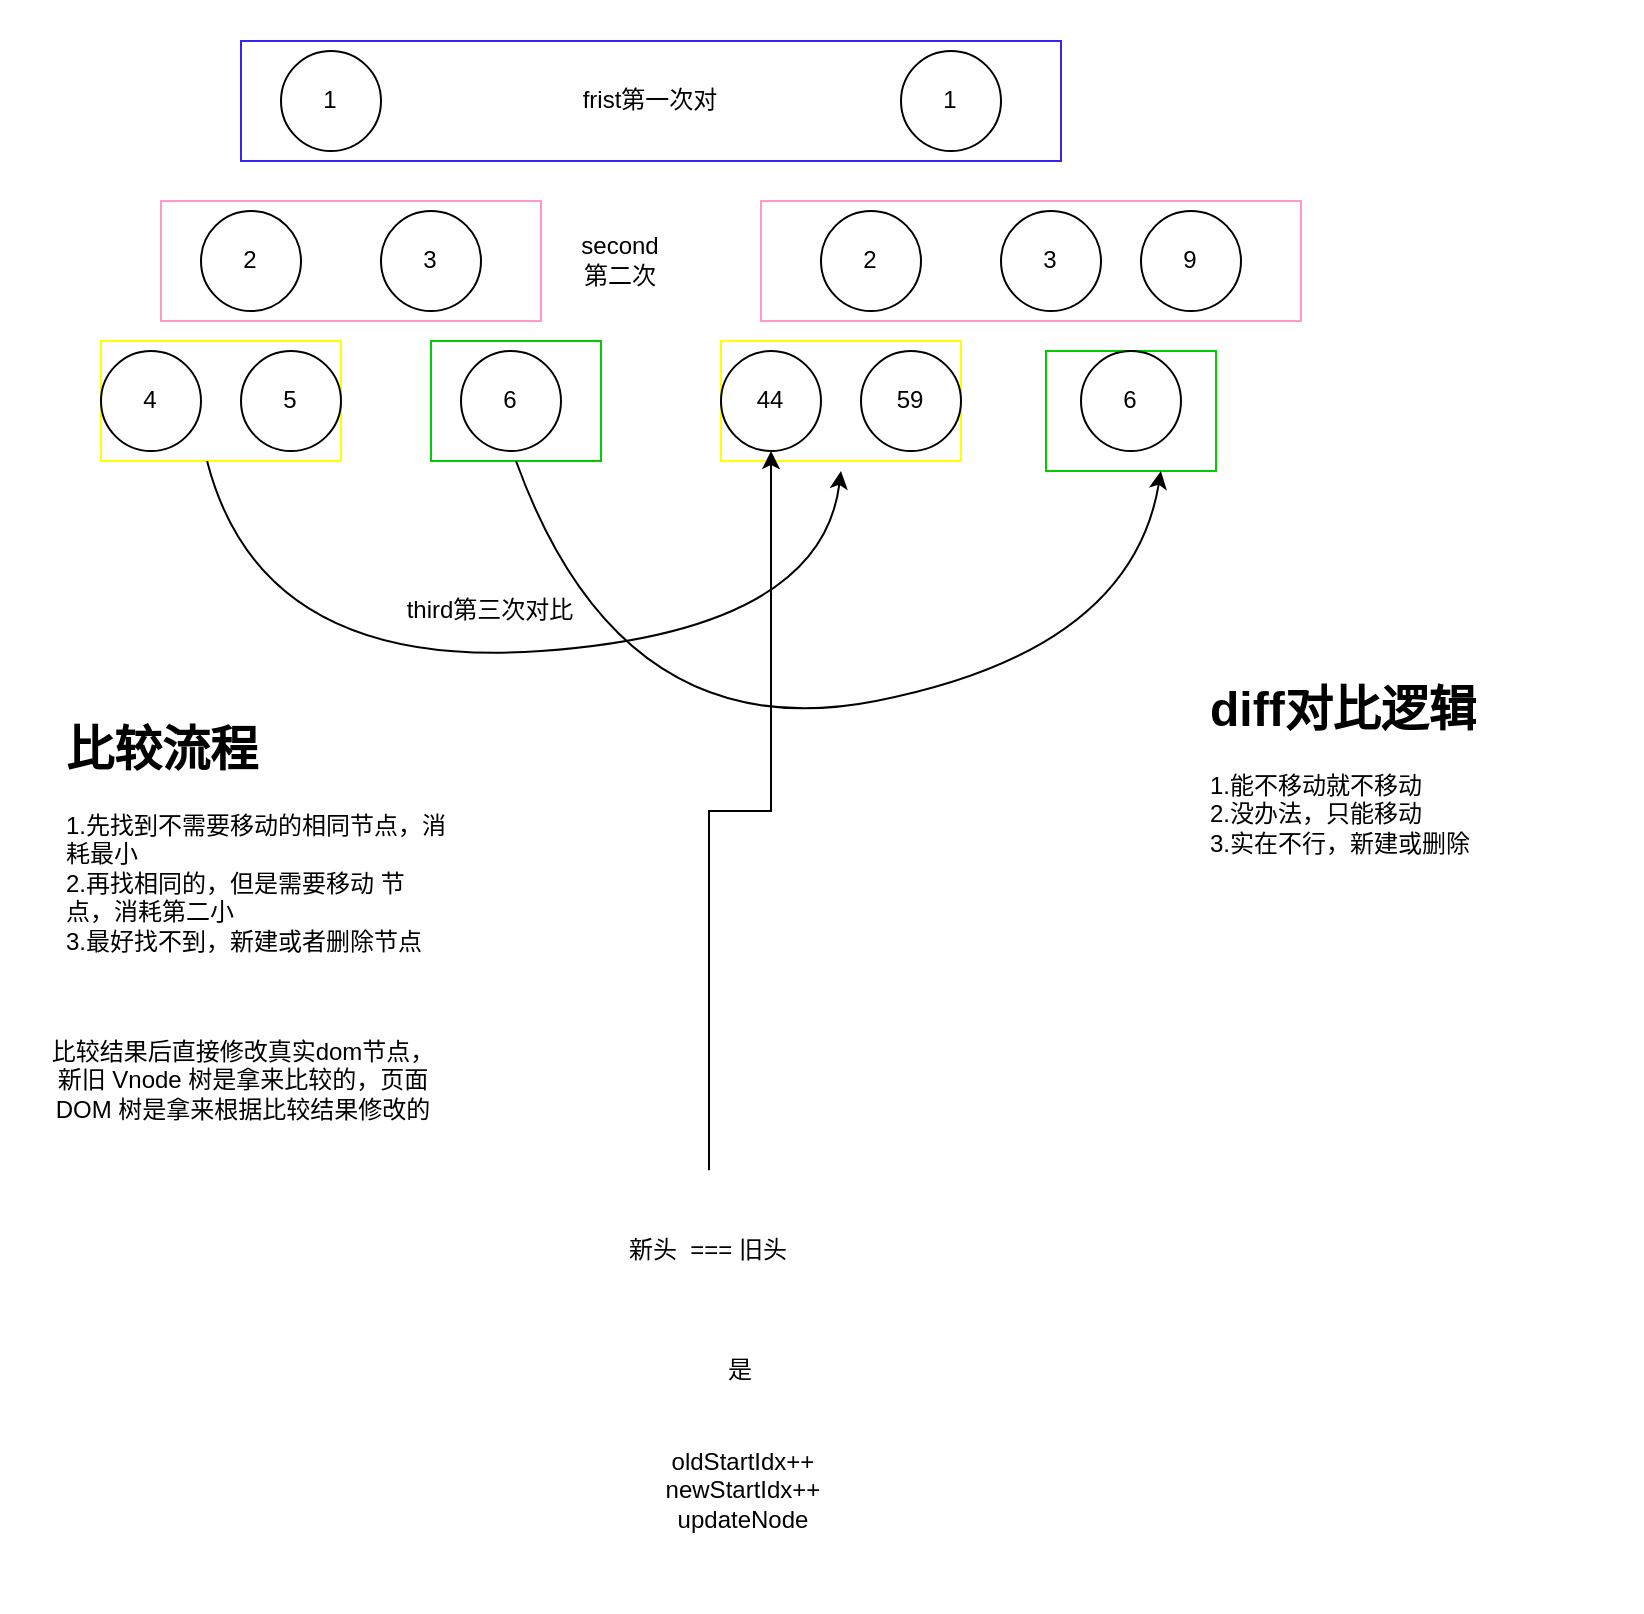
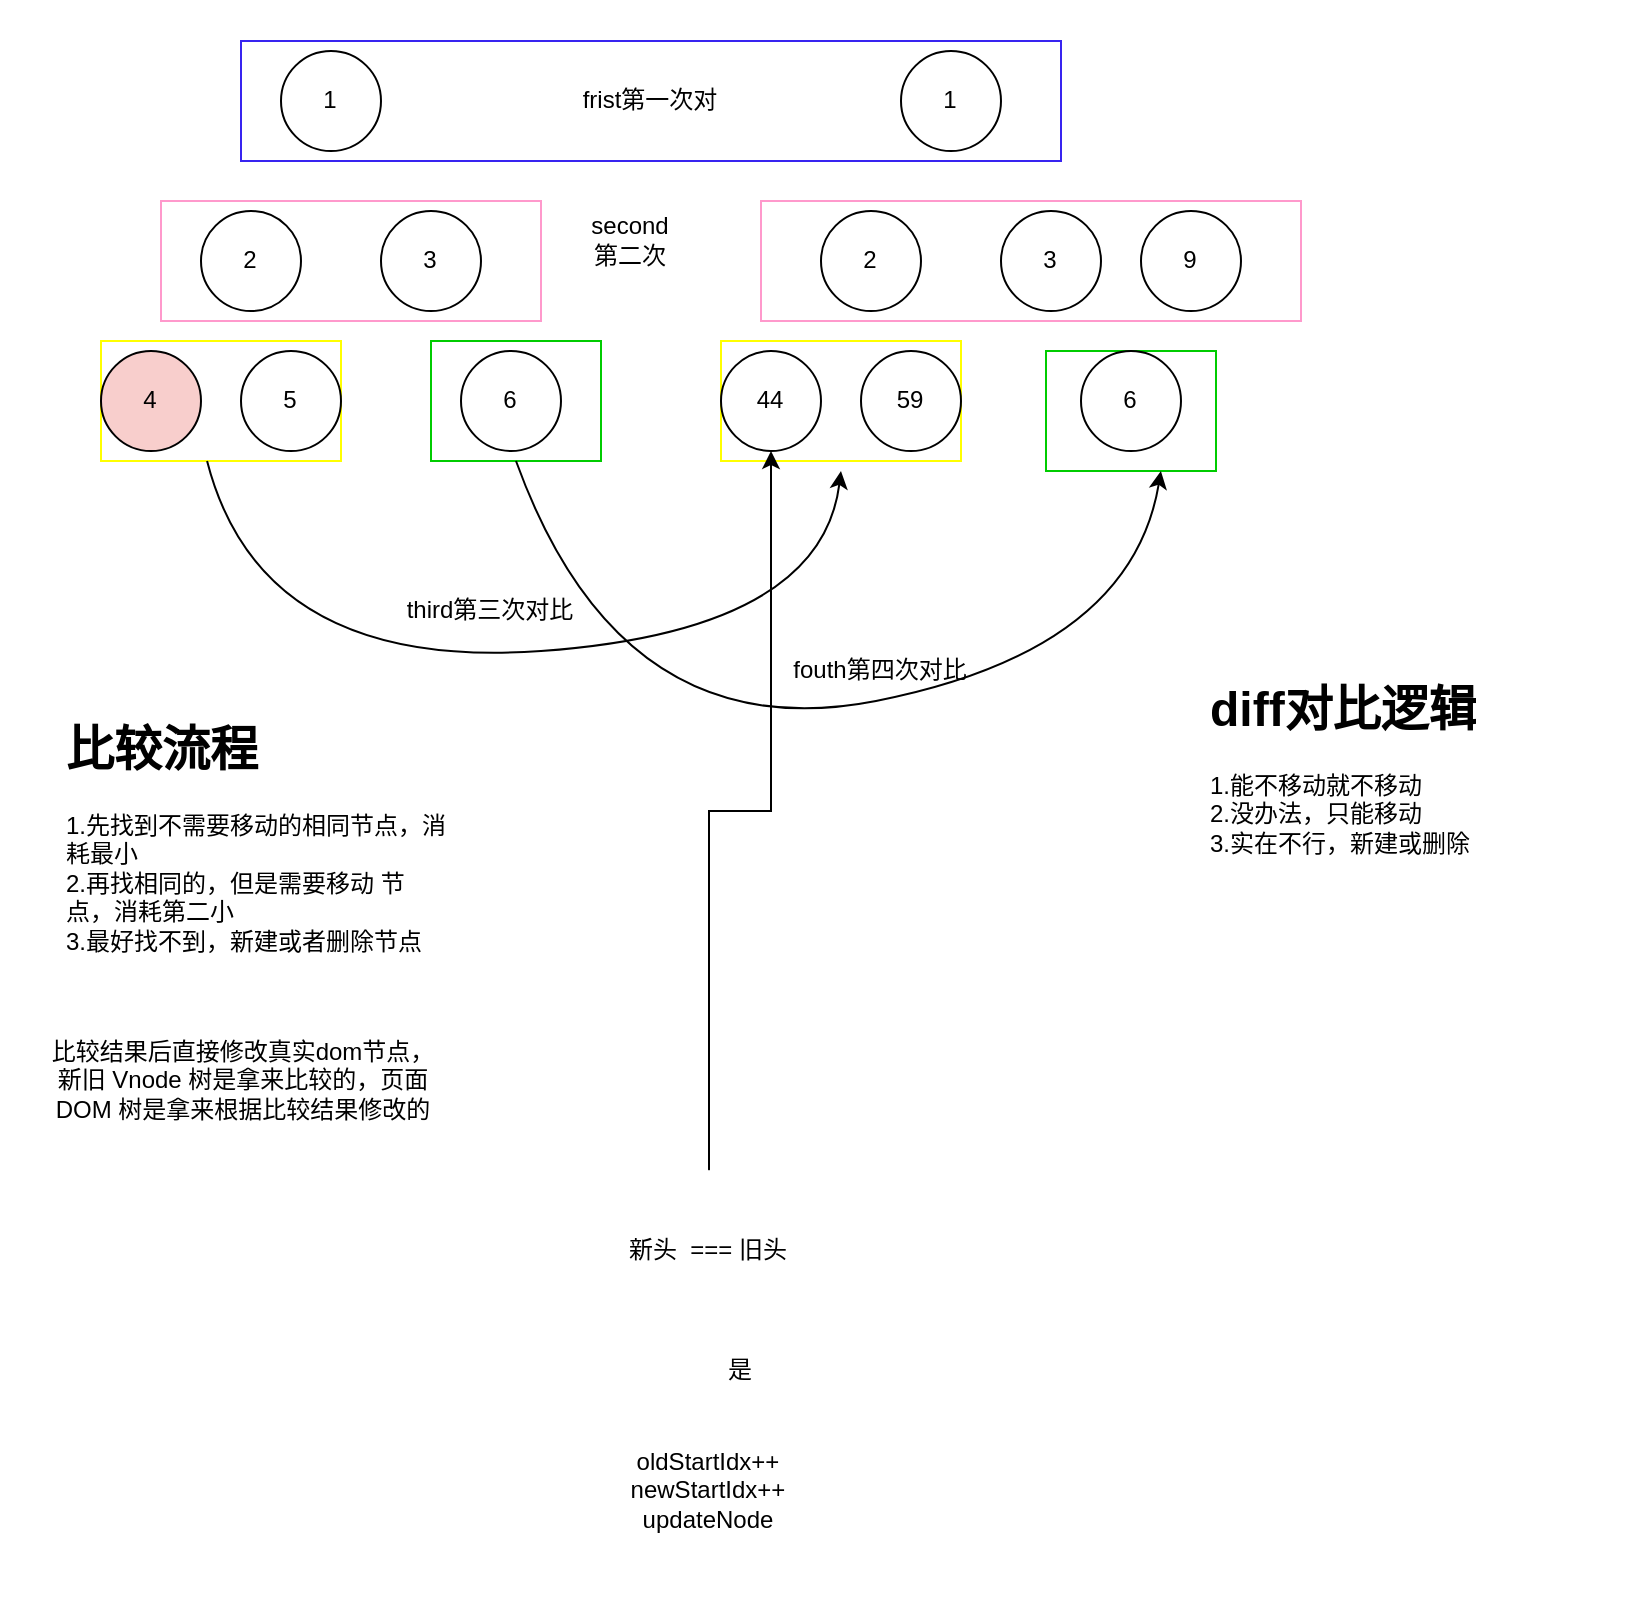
- <mxCell id="22" value="second第二次" style="text;html=1;strokeColor=none;fillColor=none;align=center;verticalAlign=middle;whiteSpace=wrap;rounded=0;" parent="1" vertex="1"><mxGeometry x="290" y="120" width="40" height="20" as="geometry" /></mxCell>
+ <mxCell id="22" value="second第二次" style="text;html=1;strokeColor=none;fillColor=none;align=center;verticalAlign=middle;whiteSpace=wrap;rounded=0;" parent="1" vertex="1"><mxGeometry x="295" y="110" width="40" height="20" as="geometry" /></mxCell>
- <mxCell id="12" value="4" style="ellipse;whiteSpace=wrap;html=1;aspect=fixed;" parent="1" vertex="1"><mxGeometry x="50" y="175" width="50" height="50" as="geometry" /></mxCell>
+ <mxCell id="12" value="4" style="ellipse;whiteSpace=wrap;html=1;aspect=fixed;fillColor=#f8cecc;" parent="1" vertex="1"><mxGeometry x="50" y="175" width="50" height="50" as="geometry" /></mxCell>
+ <mxCell id="26" value="fouth第四次对比" style="text;html=1;strokeColor=none;fillColor=none;align=center;verticalAlign=middle;whiteSpace=wrap;rounded=0;" parent="1" vertex="1"><mxGeometry x="390" y="325" width="100" height="20" as="geometry" /></mxCell>
- <mxCell id="32" value="oldStartIdx++&lt;br&gt;newStartIdx++&lt;br&gt;updateNode" style="rhombus;whiteSpace=wrap;html=1;strokeColor=#FFFFFF;" vertex="1" parent="1"><mxGeometry x="304" y="705" width="135" height="80" as="geometry" /></mxCell>
+ <mxCell id="32" value="oldStartIdx++&lt;br&gt;newStartIdx++&lt;br&gt;updateNode" style="rhombus;whiteSpace=wrap;html=1;strokeColor=#FFFFFF;" vertex="1" parent="1"><mxGeometry x="304" y="705" width="100" height="80" as="geometry" /></mxCell>
